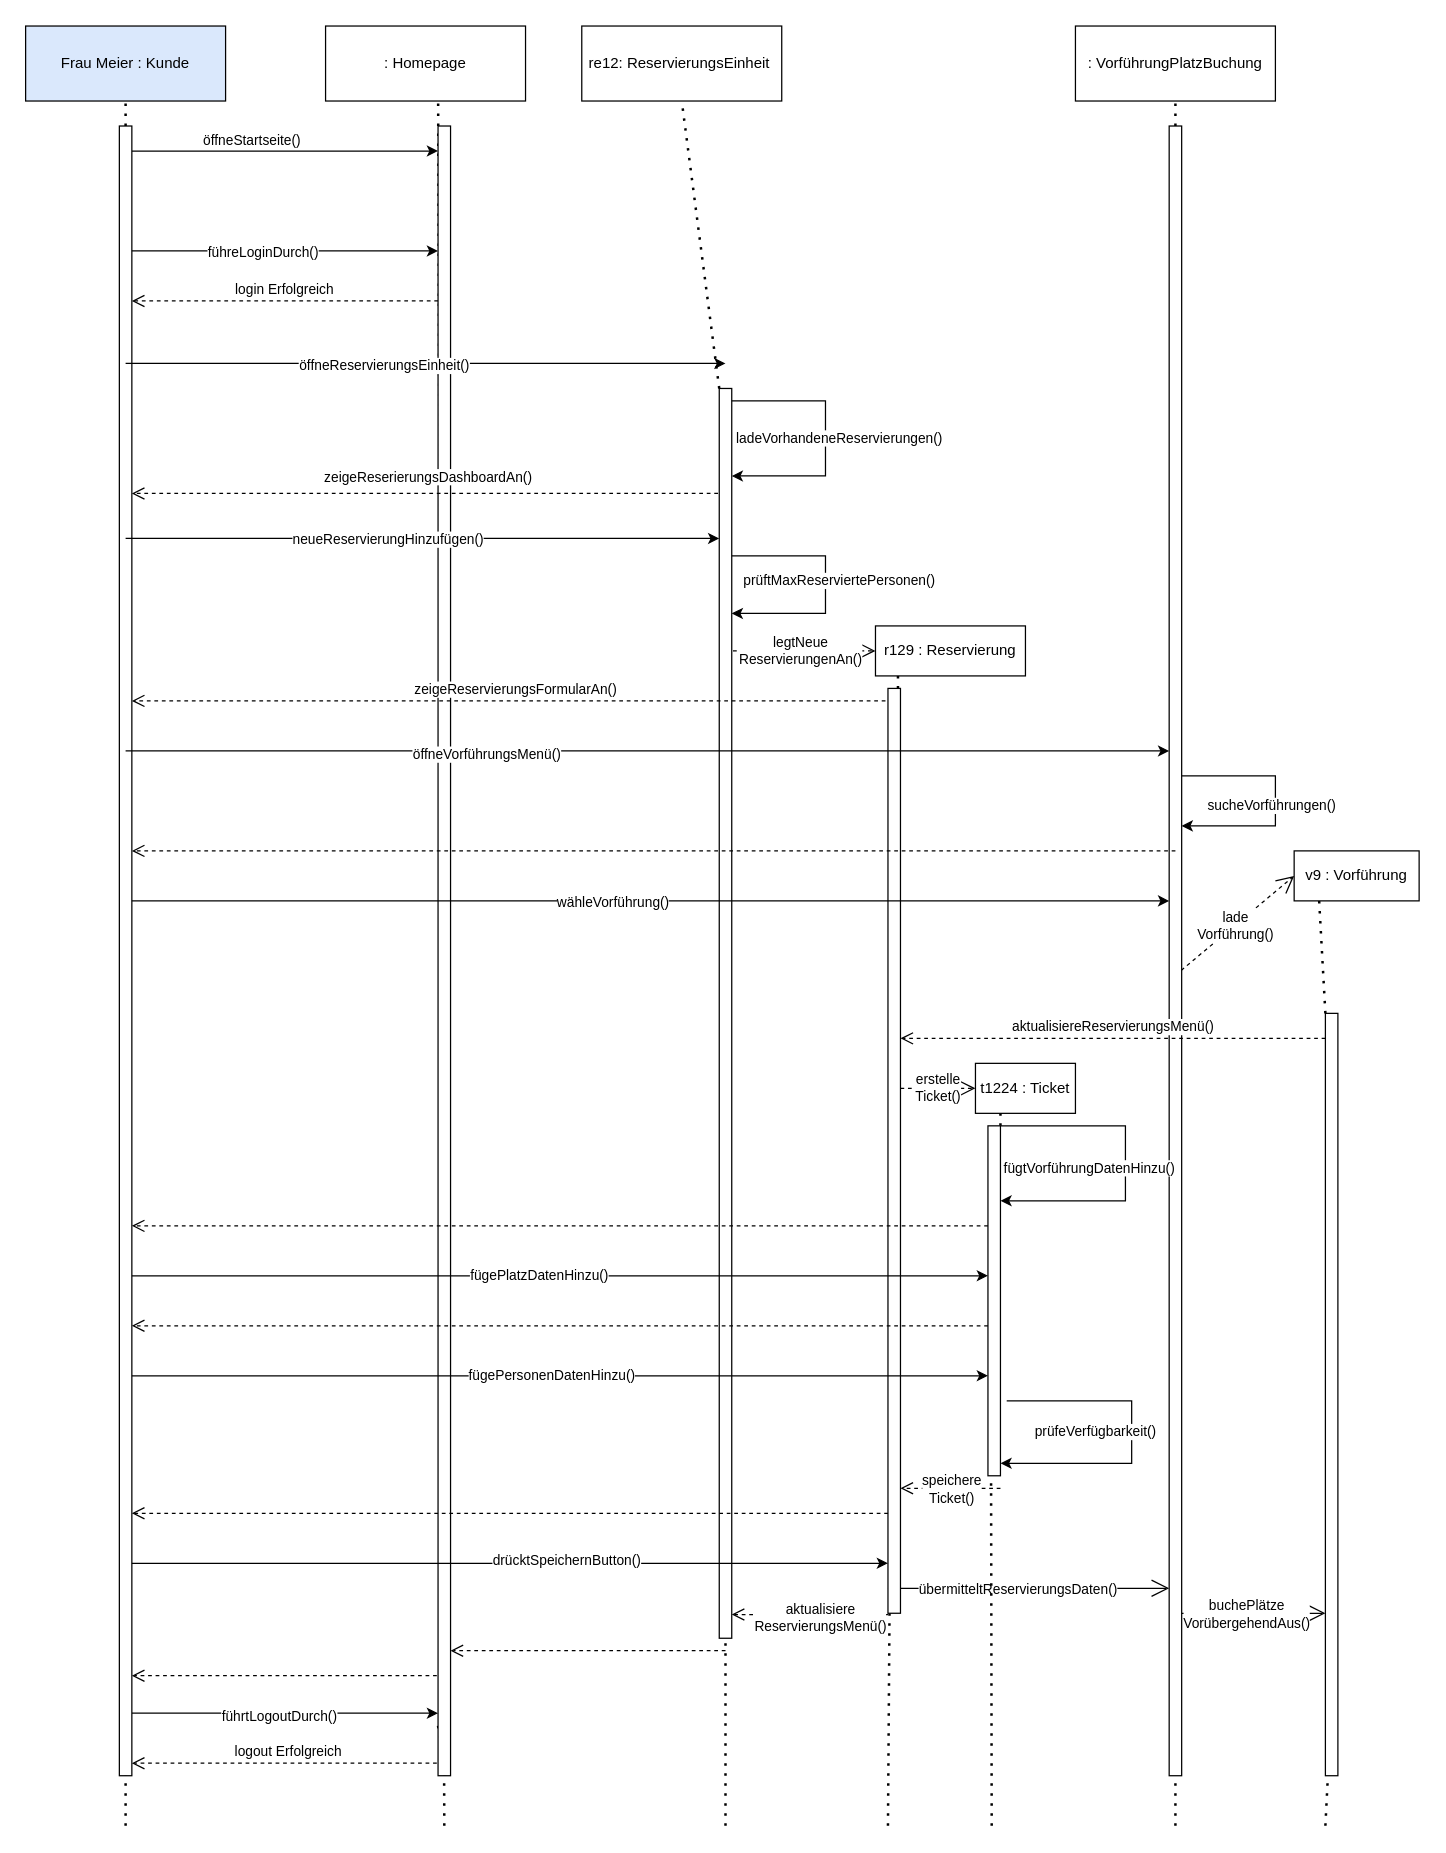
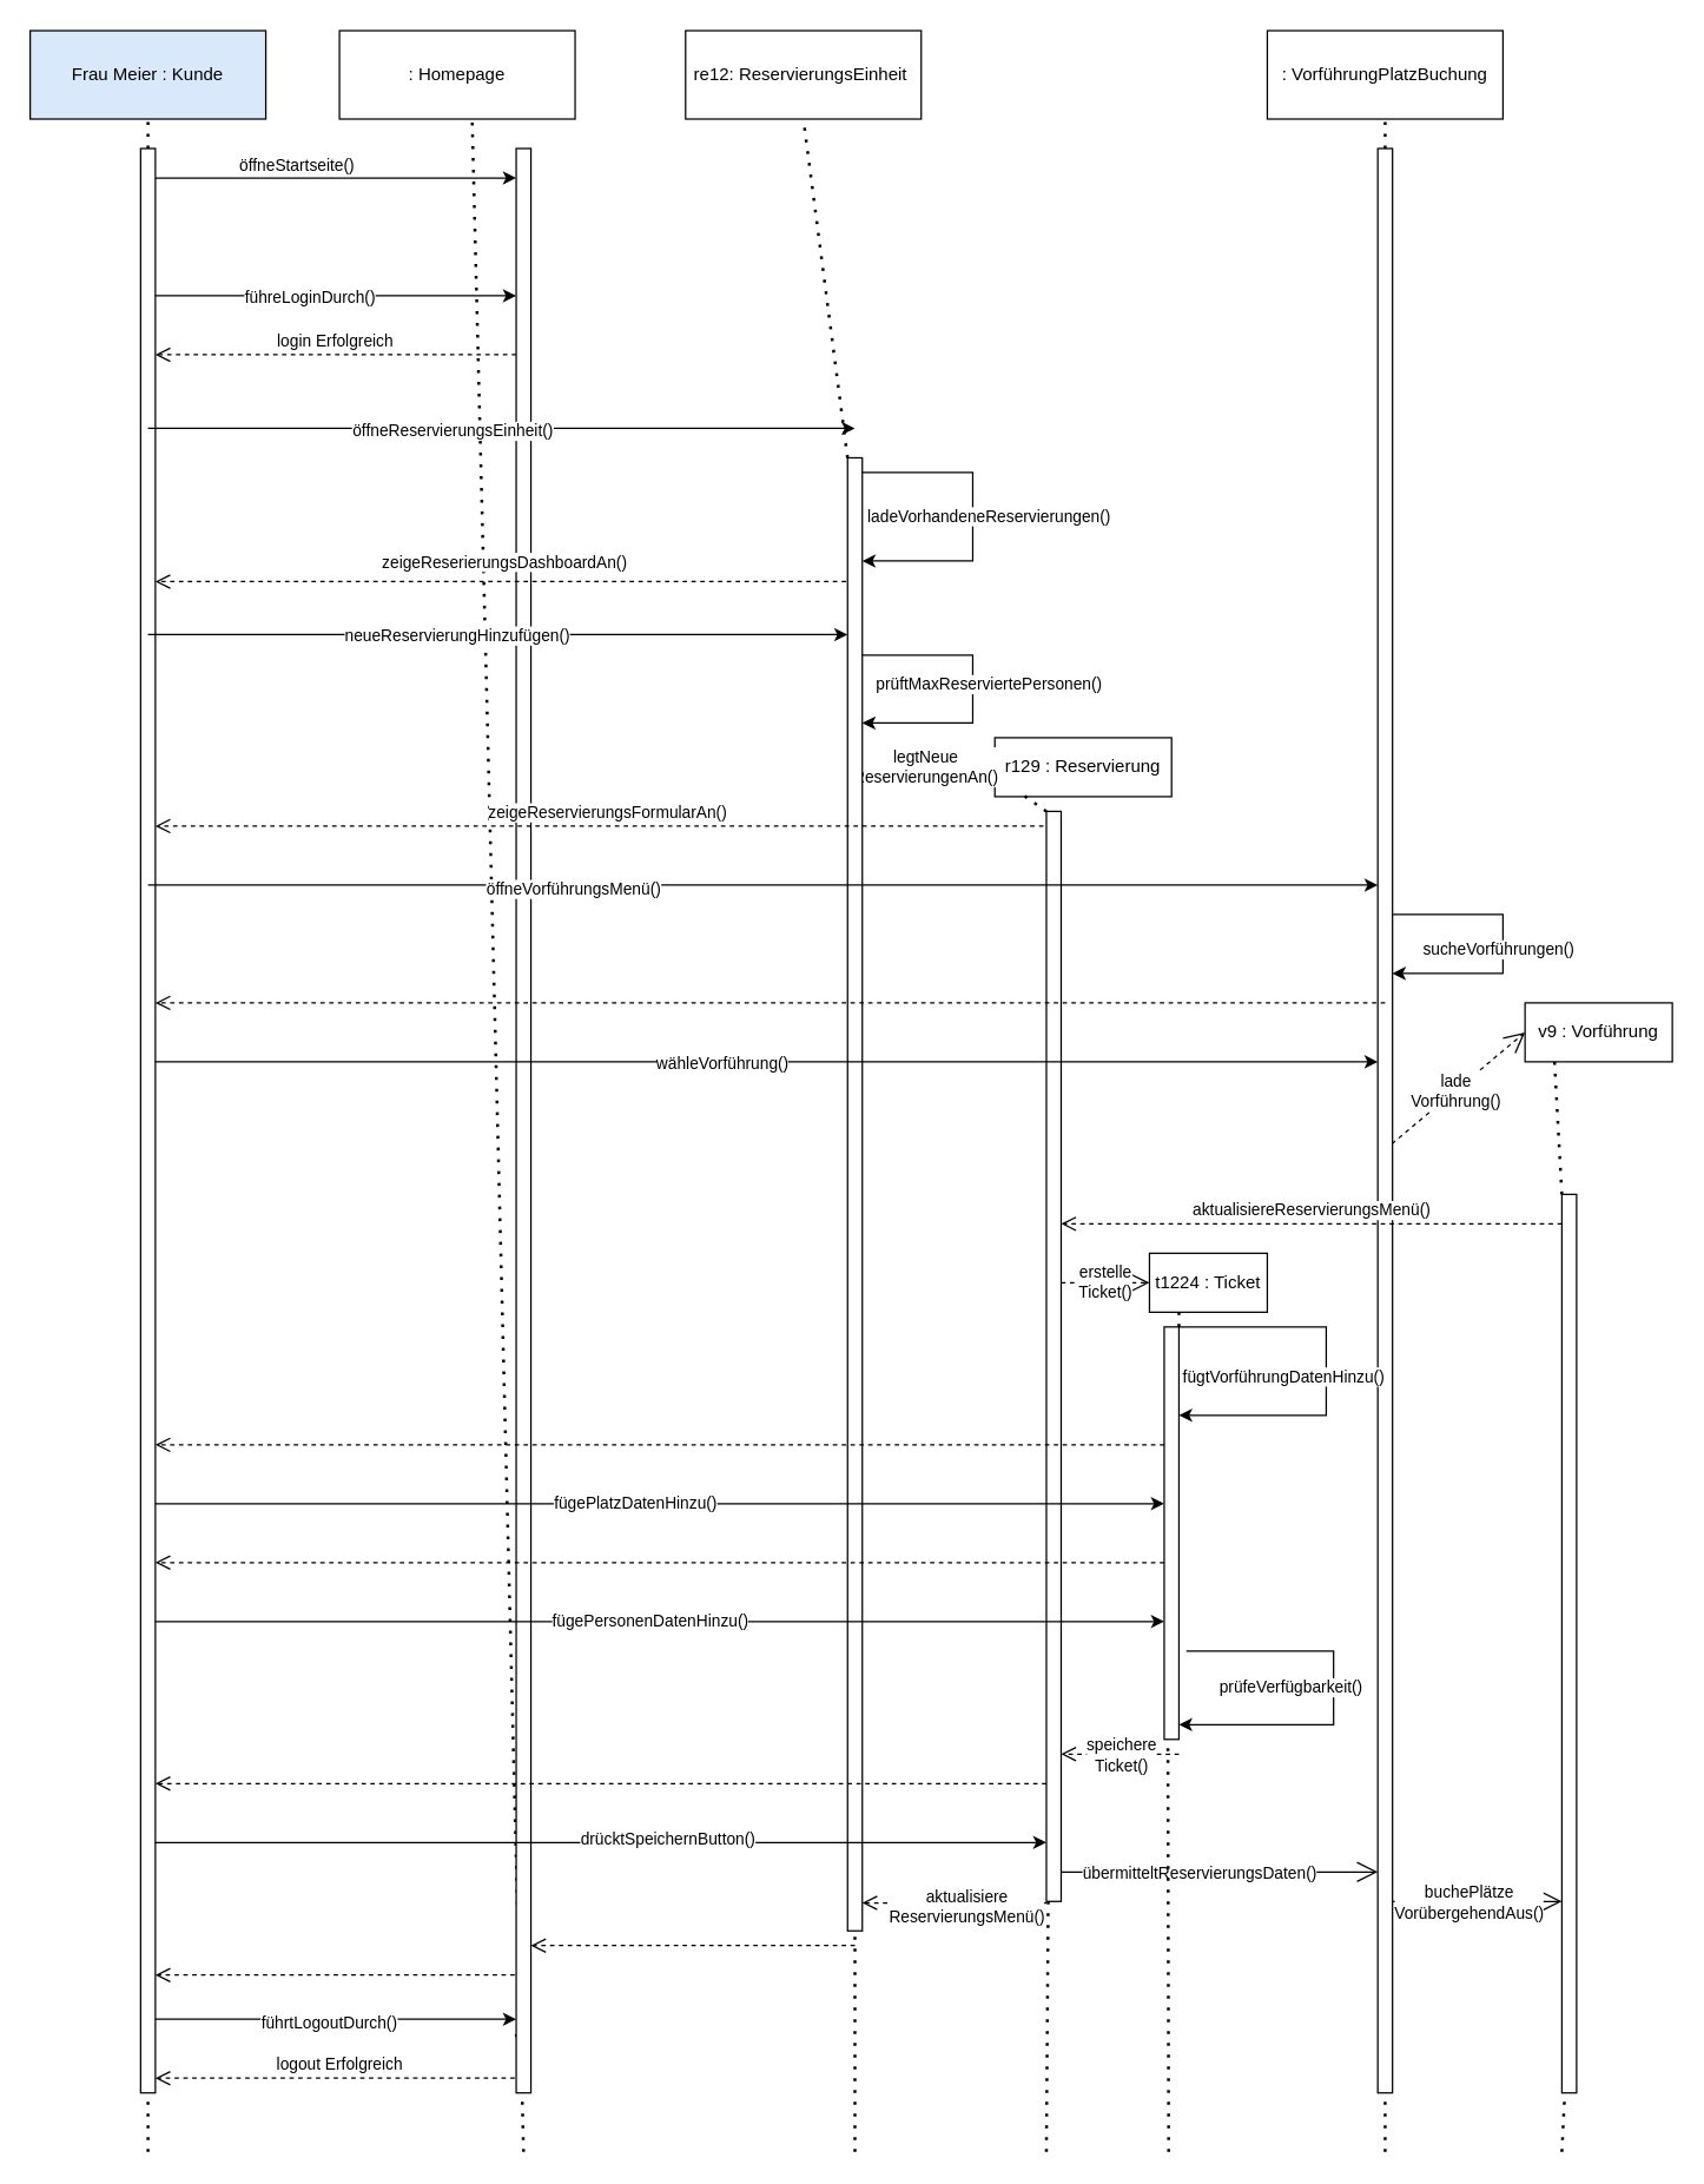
- <mxCell id="3" value=": Homepage" style="rounded=0;whiteSpace=wrap;html=1;" parent="1" vertex="1"><mxGeometry x="260" y="20" width="160" height="60" as="geometry" /></mxCell>
+ <mxCell id="3" value=": Homepage" style="rounded=0;whiteSpace=wrap;html=1;" parent="1" vertex="1"><mxGeometry x="230" y="20" width="160" height="60" as="geometry" /></mxCell>
- <mxCell id="16" value="r129 : Reservierung" style="rounded=0;whiteSpace=wrap;html=1;" parent="1" vertex="1"><mxGeometry x="700" y="500" width="120" height="40" as="geometry" /></mxCell>
+ <mxCell id="16" value="r129 : Reservierung" style="rounded=0;whiteSpace=wrap;html=1;" parent="1" vertex="1"><mxGeometry x="675" y="500" width="120" height="40" as="geometry" /></mxCell>
